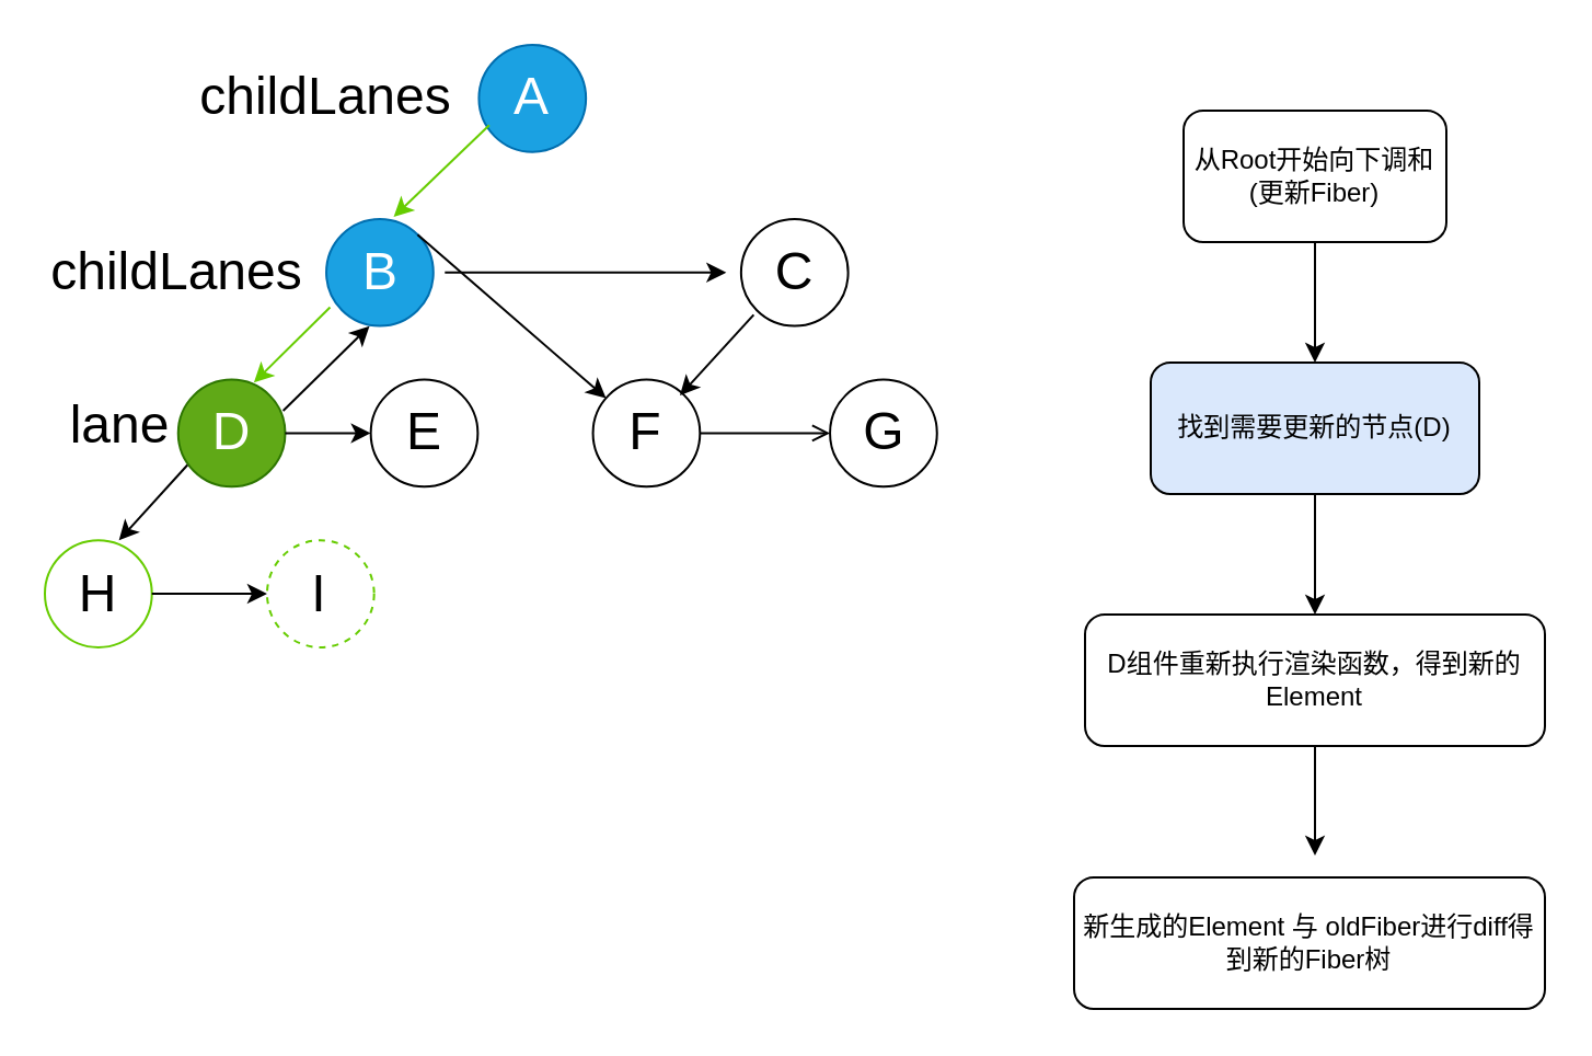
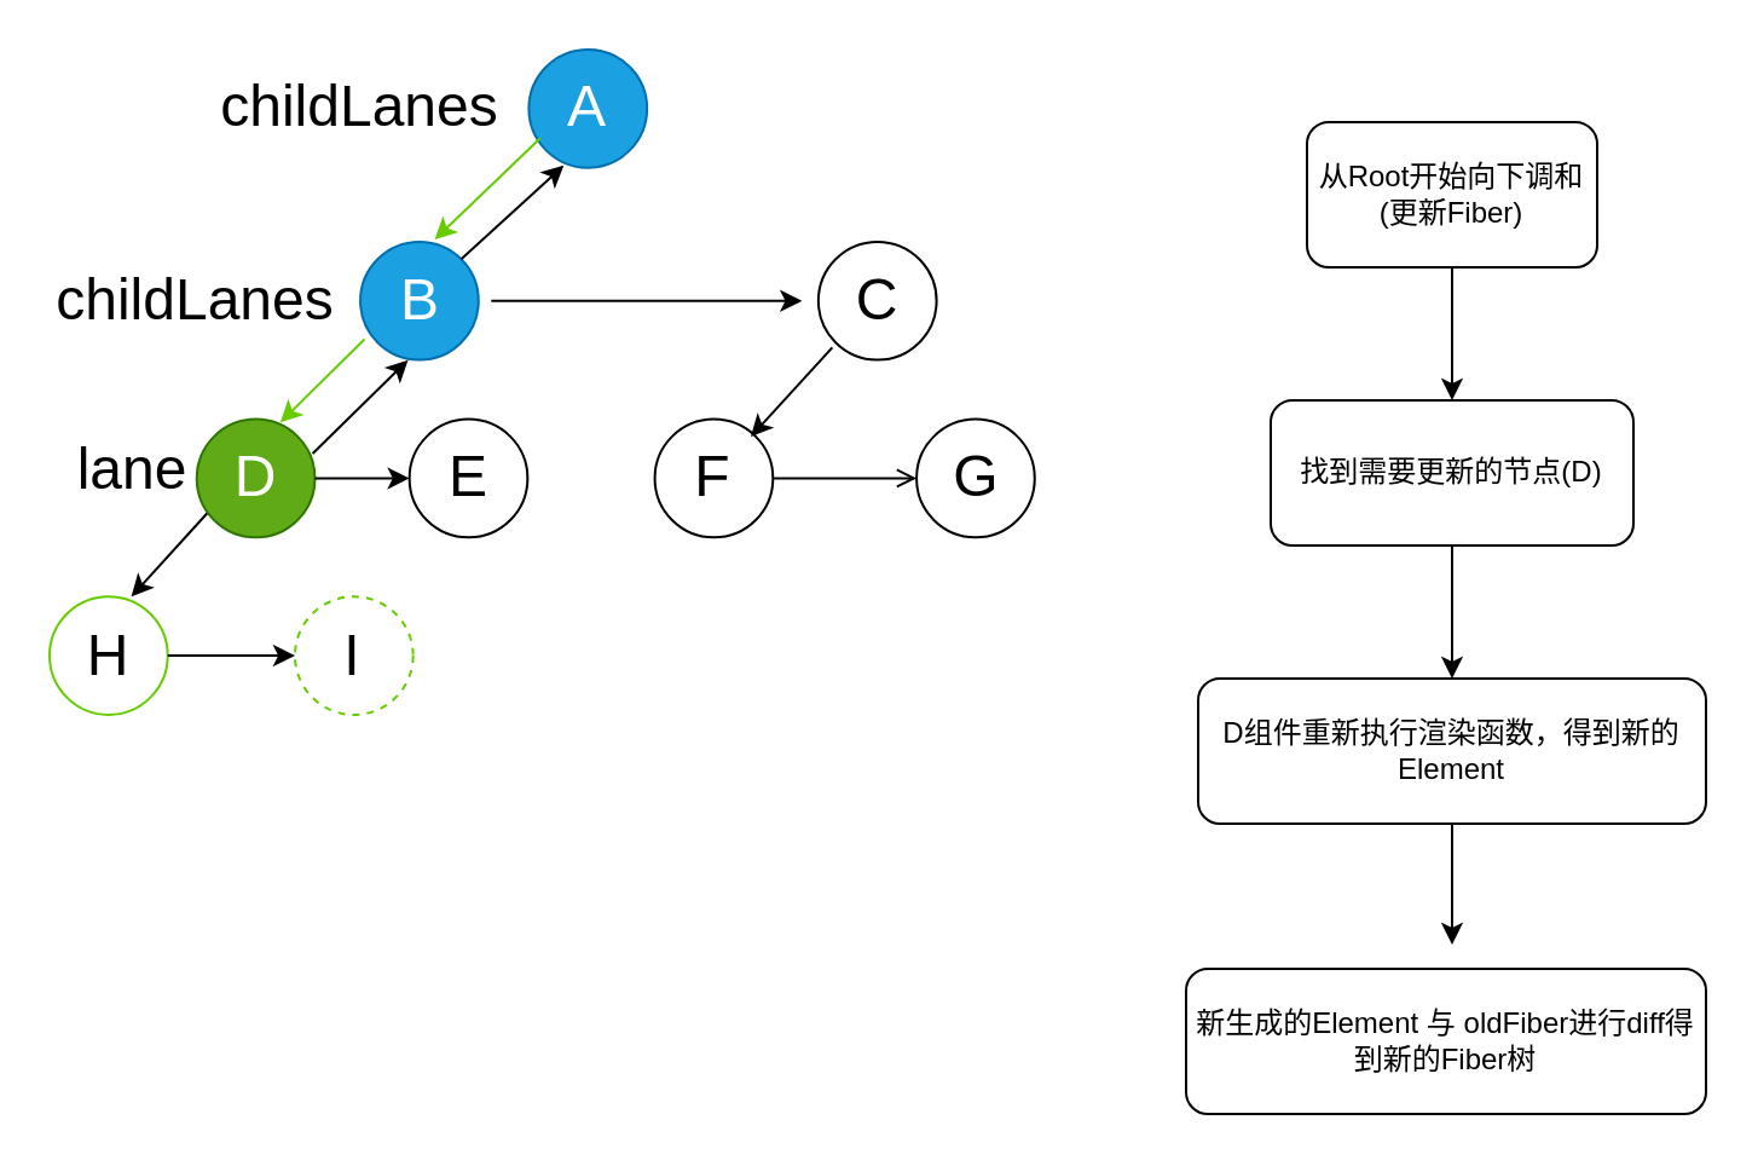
- <mxCell id="26" value="" style="endArrow=classic;html=1;fontSize=24;exitX=1;exitY=0;exitDx=0;exitDy=0;" parent="1" source="11" target="15" edge="1"><mxGeometry width="50" height="50" relative="1" as="geometry"><mxPoint x="216.176" y="99.444" as="sourcePoint" /><mxPoint x="250" y="68.889" as="targetPoint" /></mxGeometry></mxCell>
+ <mxCell id="26" value="" style="endArrow=classic;html=1;fontSize=24;exitX=1;exitY=0;exitDx=0;exitDy=0;entryX=0.295;entryY=0.981;entryDx=0;entryDy=0;entryPerimeter=0;" parent="1" source="11" target="10" edge="1"><mxGeometry width="50" height="50" relative="1" as="geometry"><mxPoint x="216.176" y="99.444" as="sourcePoint" /><mxPoint x="250" y="68.889" as="targetPoint" /></mxGeometry></mxCell>
- <mxCell id="6" value="找到需要更新的节点(D)" style="rounded=1;whiteSpace=wrap;html=1;fillColor=#dae8fc;" parent="1" vertex="1"><mxGeometry x="525" y="165" width="150" height="60" as="geometry" /></mxCell>
+ <mxCell id="6" value="找到需要更新的节点(D)" style="rounded=1;whiteSpace=wrap;html=1;" parent="1" vertex="1"><mxGeometry x="525" y="165" width="150" height="60" as="geometry" /></mxCell>
